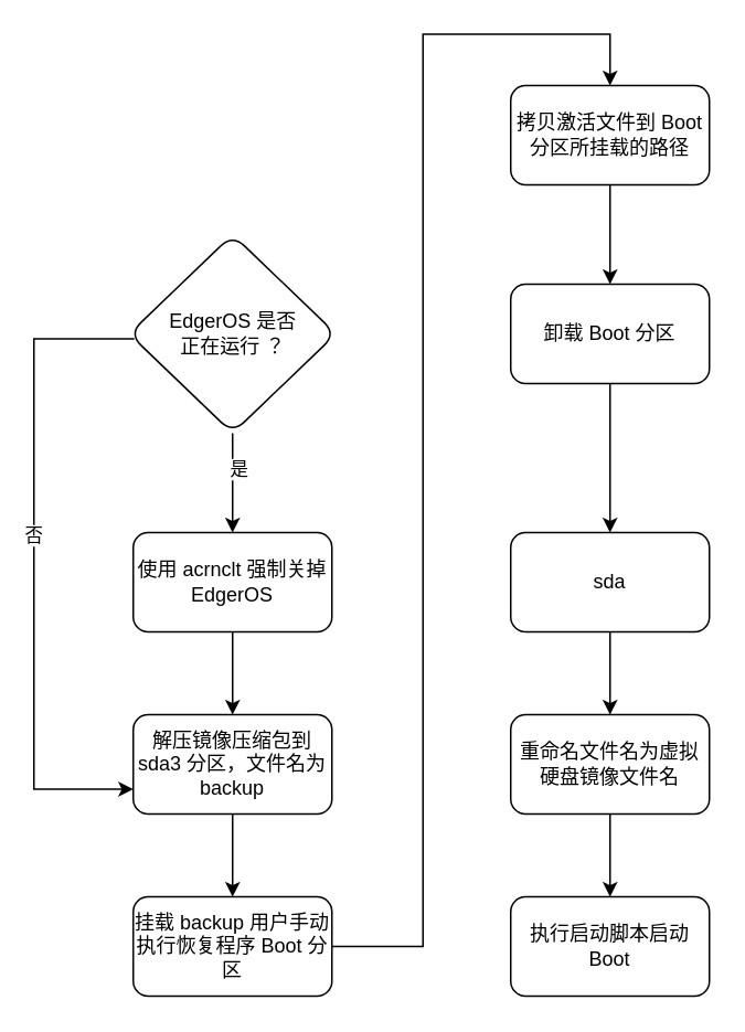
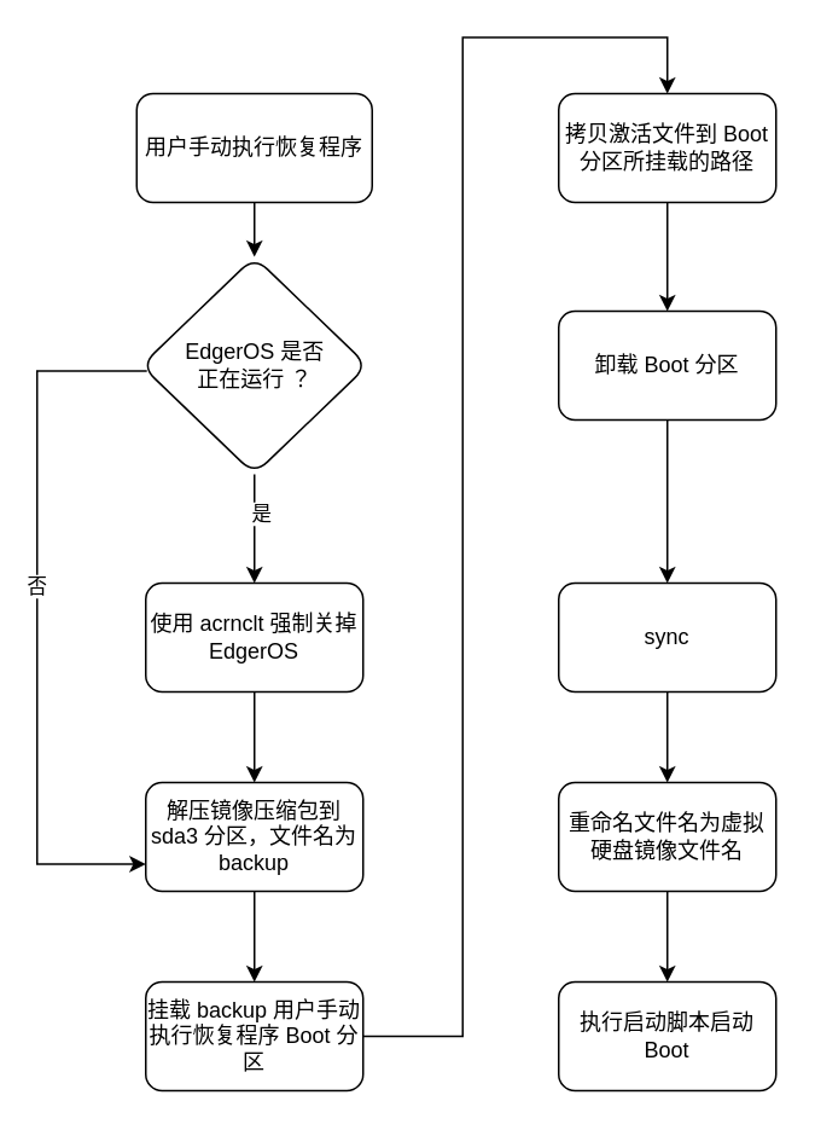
+ <mxCell id="3" value="用户手动执行恢复程序" style="rounded=1;whiteSpace=wrap;html=1;fontSize=12;glass=0;strokeWidth=1;shadow=0;" vertex="1" parent="1"><mxGeometry x="75" y="51" width="130" height="60" as="geometry" /></mxCell>
+ <mxCell id="2" value="" style="edgeStyle=orthogonalEdgeStyle;rounded=0;orthogonalLoop=1;jettySize=auto;html=1;" edge="1" parent="1" source="3" target="8"><mxGeometry relative="1" as="geometry" /></mxCell>
- <mxCell id="23" value="sda" style="whiteSpace=wrap;html=1;rounded=1;glass=0;strokeWidth=1;shadow=0;" vertex="1" parent="1"><mxGeometry x="308" y="321" width="120" height="60" as="geometry" /></mxCell>
+ <mxCell id="23" value="sync" style="whiteSpace=wrap;html=1;rounded=1;glass=0;strokeWidth=1;shadow=0;" vertex="1" parent="1"><mxGeometry x="308" y="321" width="120" height="60" as="geometry" /></mxCell>
